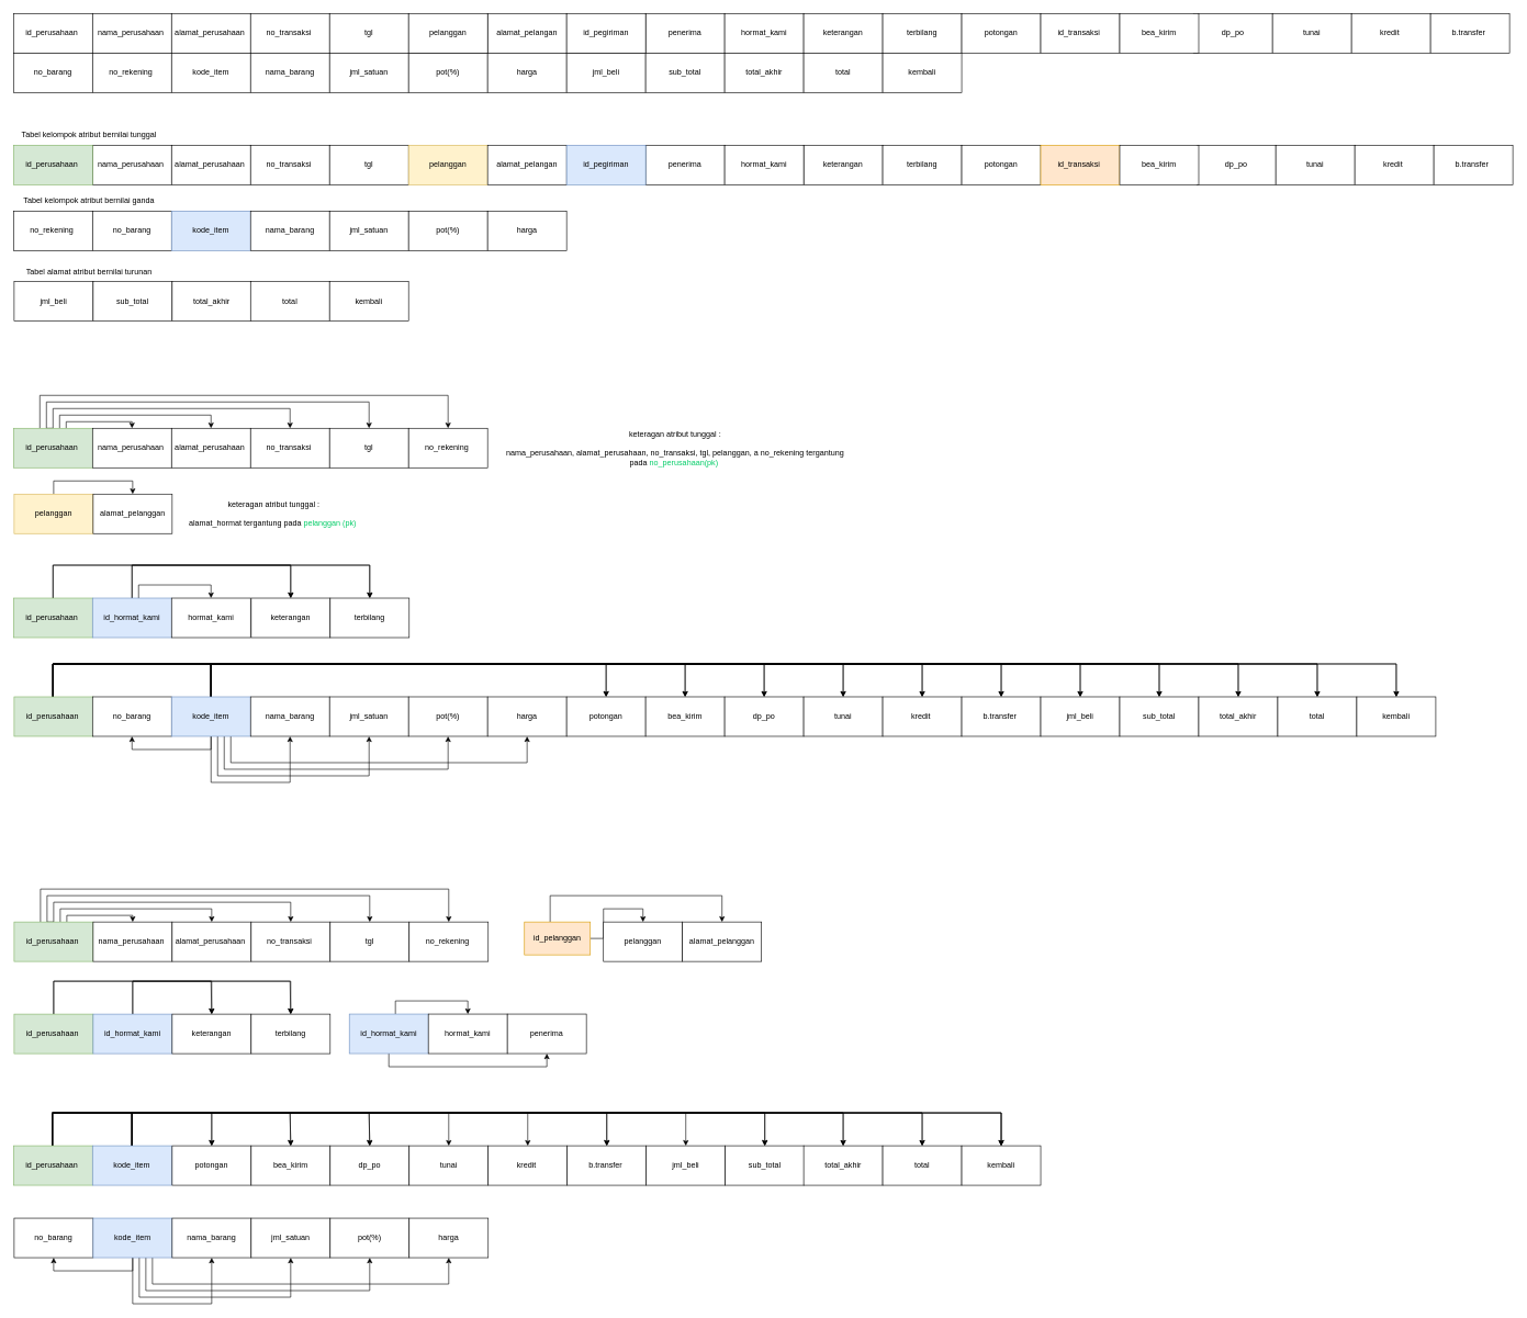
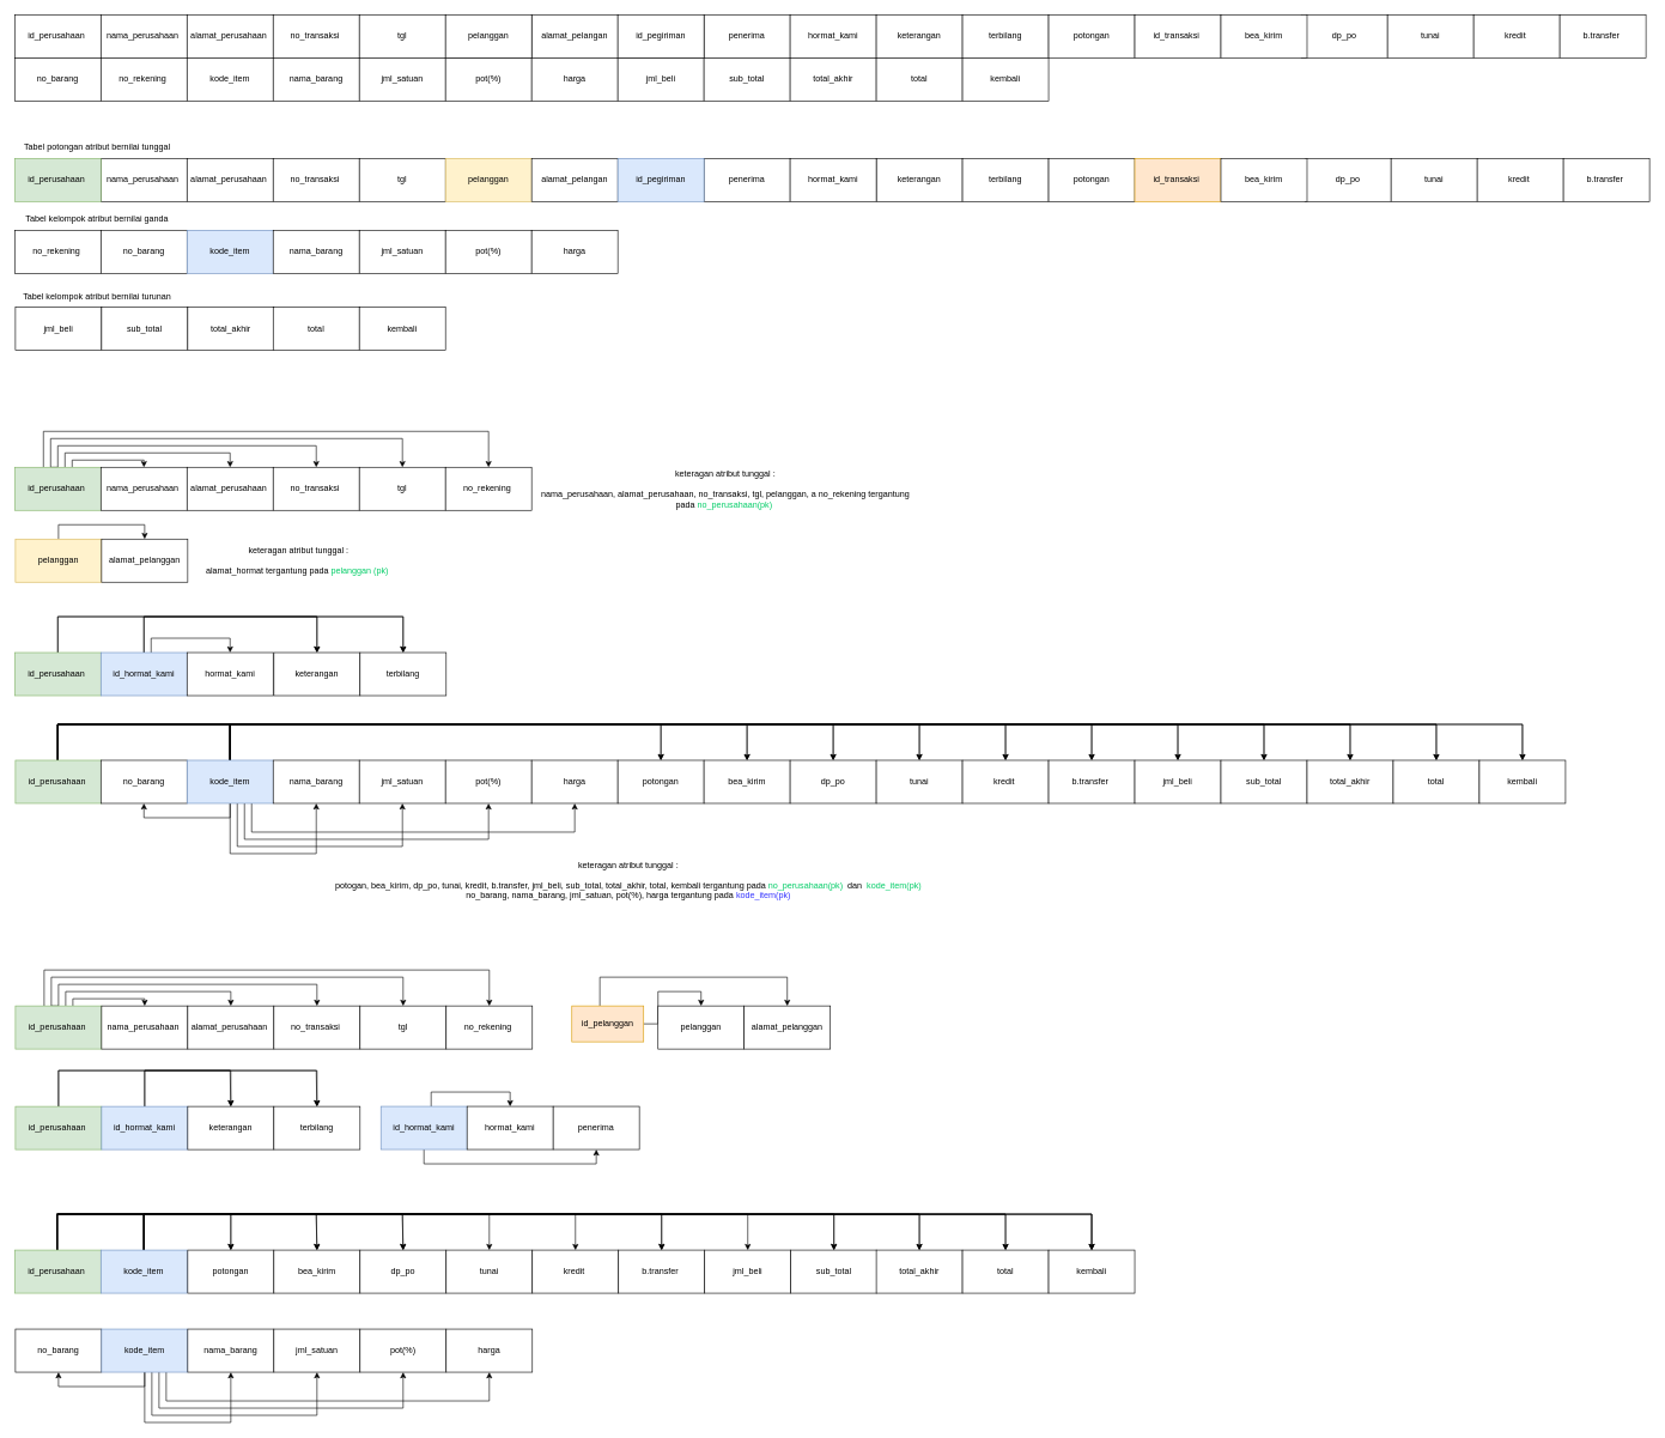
- <mxCell id="57" value="Tabel kelompok atribut bernilai tunggal" style="text;html=1;strokeColor=none;fillColor=none;align=center;verticalAlign=middle;whiteSpace=wrap;rounded=0;" parent="1" vertex="1"><mxGeometry x="20" y="190" width="230" height="30" as="geometry" /></mxCell>
+ <mxCell id="57" value="Tabel potongan atribut bernilai tunggal" style="text;html=1;strokeColor=none;fillColor=none;align=center;verticalAlign=middle;whiteSpace=wrap;rounded=0;" parent="1" vertex="1"><mxGeometry x="20" y="190" width="230" height="30" as="geometry" /></mxCell>
- <mxCell id="59" value="Tabel alamat atribut bernilai turunan" style="text;html=1;strokeColor=none;fillColor=none;align=center;verticalAlign=middle;whiteSpace=wrap;rounded=0;" parent="1" vertex="1"><mxGeometry x="20" y="397" width="230" height="30" as="geometry" /></mxCell>
+ <mxCell id="59" value="Tabel kelompok atribut bernilai turunan" style="text;html=1;strokeColor=none;fillColor=none;align=center;verticalAlign=middle;whiteSpace=wrap;rounded=0;" parent="1" vertex="1"><mxGeometry x="20" y="397" width="230" height="30" as="geometry" /></mxCell>
- <mxCell id="129" value="keteragan atribut tunggal :&lt;br&gt;&lt;br&gt;nama_perusahaan, alamat_perusahaan, no_transaksi, tgl, pelanggan, a no_rekening tergantung pada &lt;font color=&quot;#00cc66&quot;&gt;no_perusahaan(pk)&lt;/font&gt;&amp;nbsp;" style="text;html=1;strokeColor=none;fillColor=none;align=center;verticalAlign=middle;whiteSpace=wrap;rounded=0;" vertex="1" parent="1"><mxGeometry x="755" y="650" width="540" height="60" as="geometry" /></mxCell>
+ <mxCell id="129" value="keteragan atribut tunggal :&lt;br&gt;&lt;br&gt;nama_perusahaan, alamat_perusahaan, no_transaksi, tgl, pelanggan, a no_rekening tergantung pada &lt;font color=&quot;#00cc66&quot;&gt;no_perusahaan(pk)&lt;/font&gt;&amp;nbsp;" style="text;html=1;strokeColor=none;fillColor=none;align=center;verticalAlign=middle;whiteSpace=wrap;rounded=0;" vertex="1" parent="1"><mxGeometry x="740" y="650" width="540" height="60" as="geometry" /></mxCell>
+ <mxCell id="130" value="keteragan atribut tunggal :&lt;br&gt;&lt;br&gt;potogan, bea_kirim, dp_po, tunai, kredit, b.transfer, jml_beli, sub_total, total_akhir, total, kembali tergantung pada &lt;font color=&quot;#00cc66&quot;&gt;no_perusahaan(pk)&lt;/font&gt;&amp;nbsp; dan&amp;nbsp; &lt;font color=&quot;#00cc66&quot;&gt;kode_item(pk)&lt;/font&gt;&lt;br&gt;no_barang, nama_barang, jml_satuan, pot(%), harga tergantung pada&lt;font color=&quot;#00cc66&quot;&gt;&amp;nbsp;&lt;/font&gt;&lt;font color=&quot;#3333ff&quot;&gt;kode_item(pk)&lt;/font&gt;" style="text;html=1;strokeColor=none;fillColor=none;align=center;verticalAlign=middle;whiteSpace=wrap;rounded=0;" vertex="1" parent="1"><mxGeometry x="460" y="1190" width="830" height="69" as="geometry" /></mxCell>
